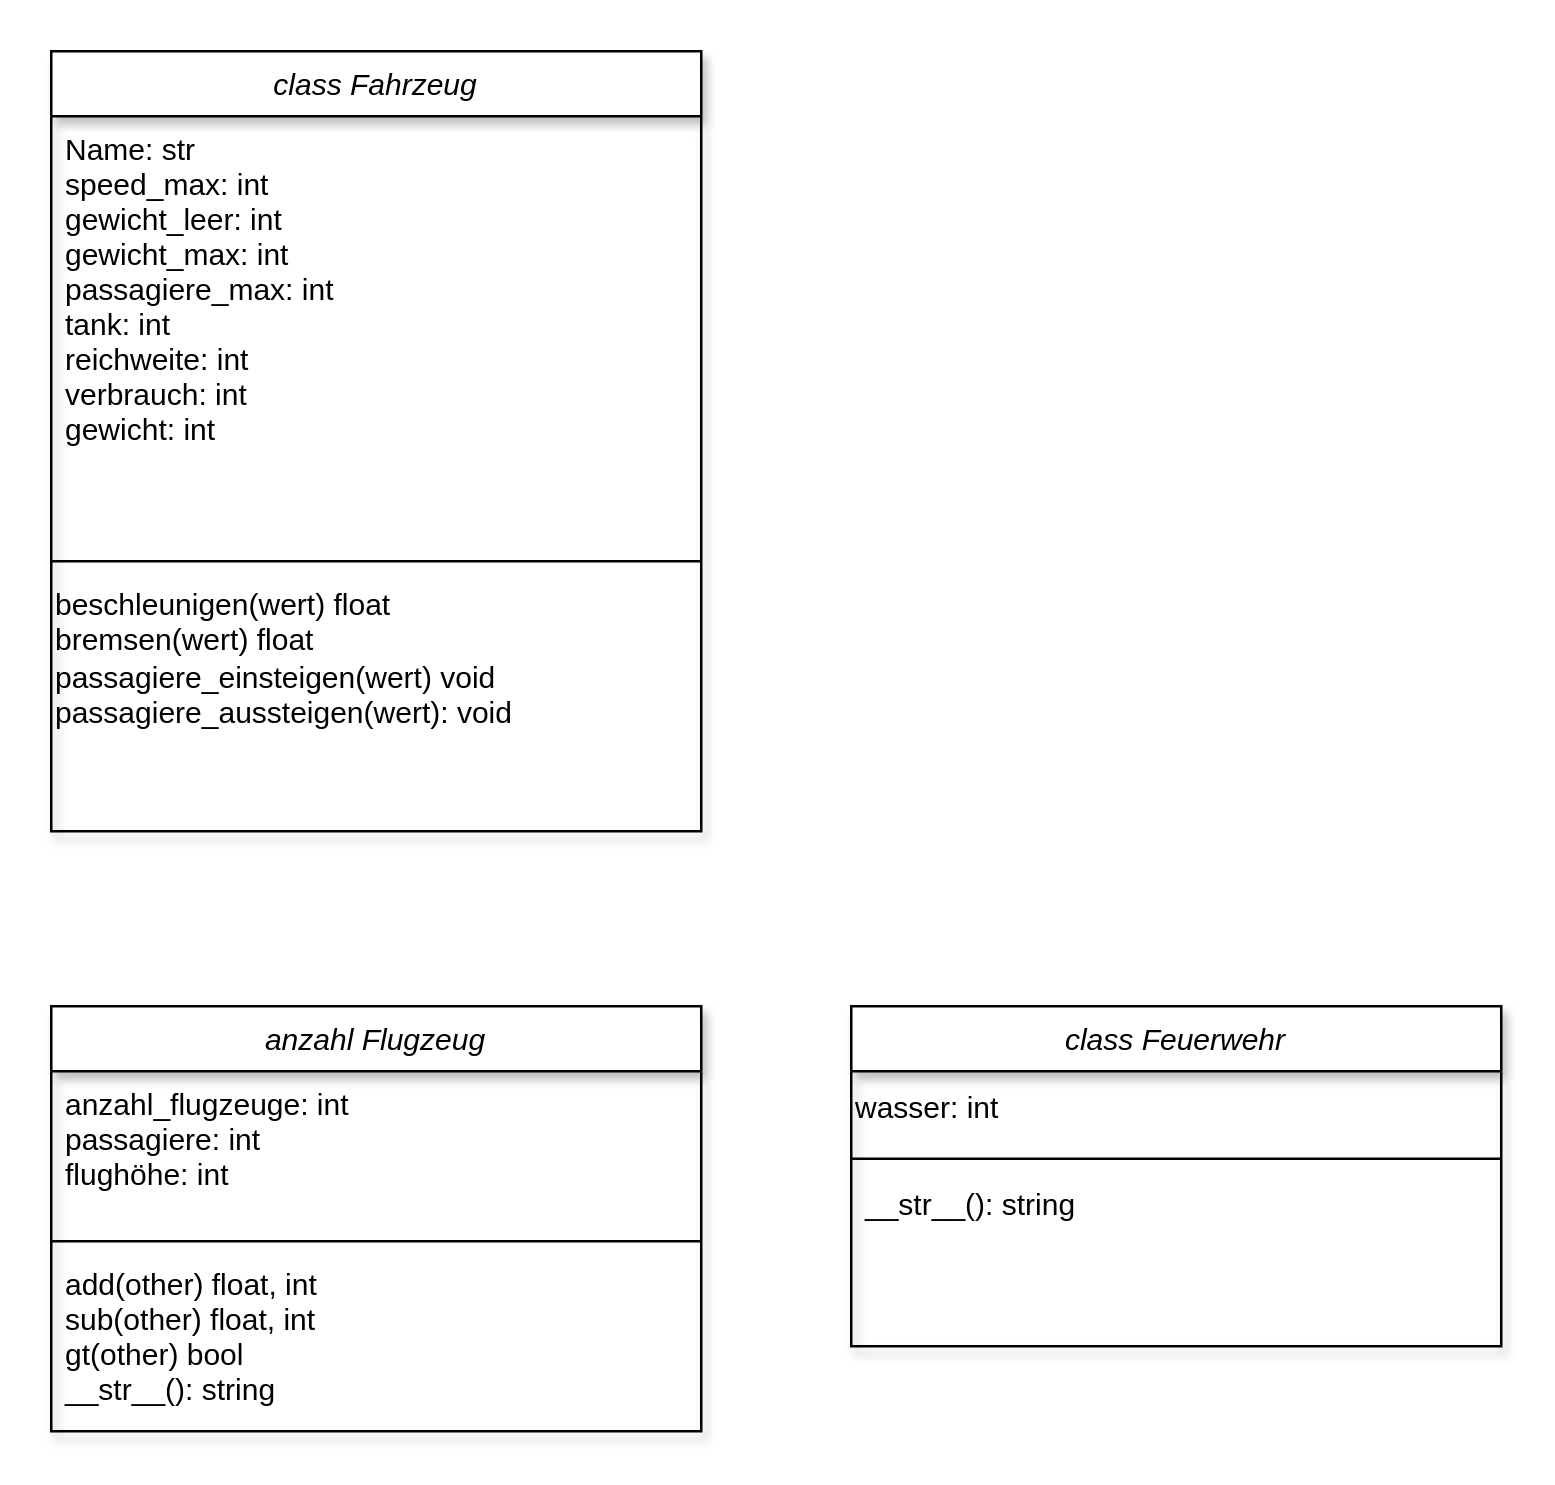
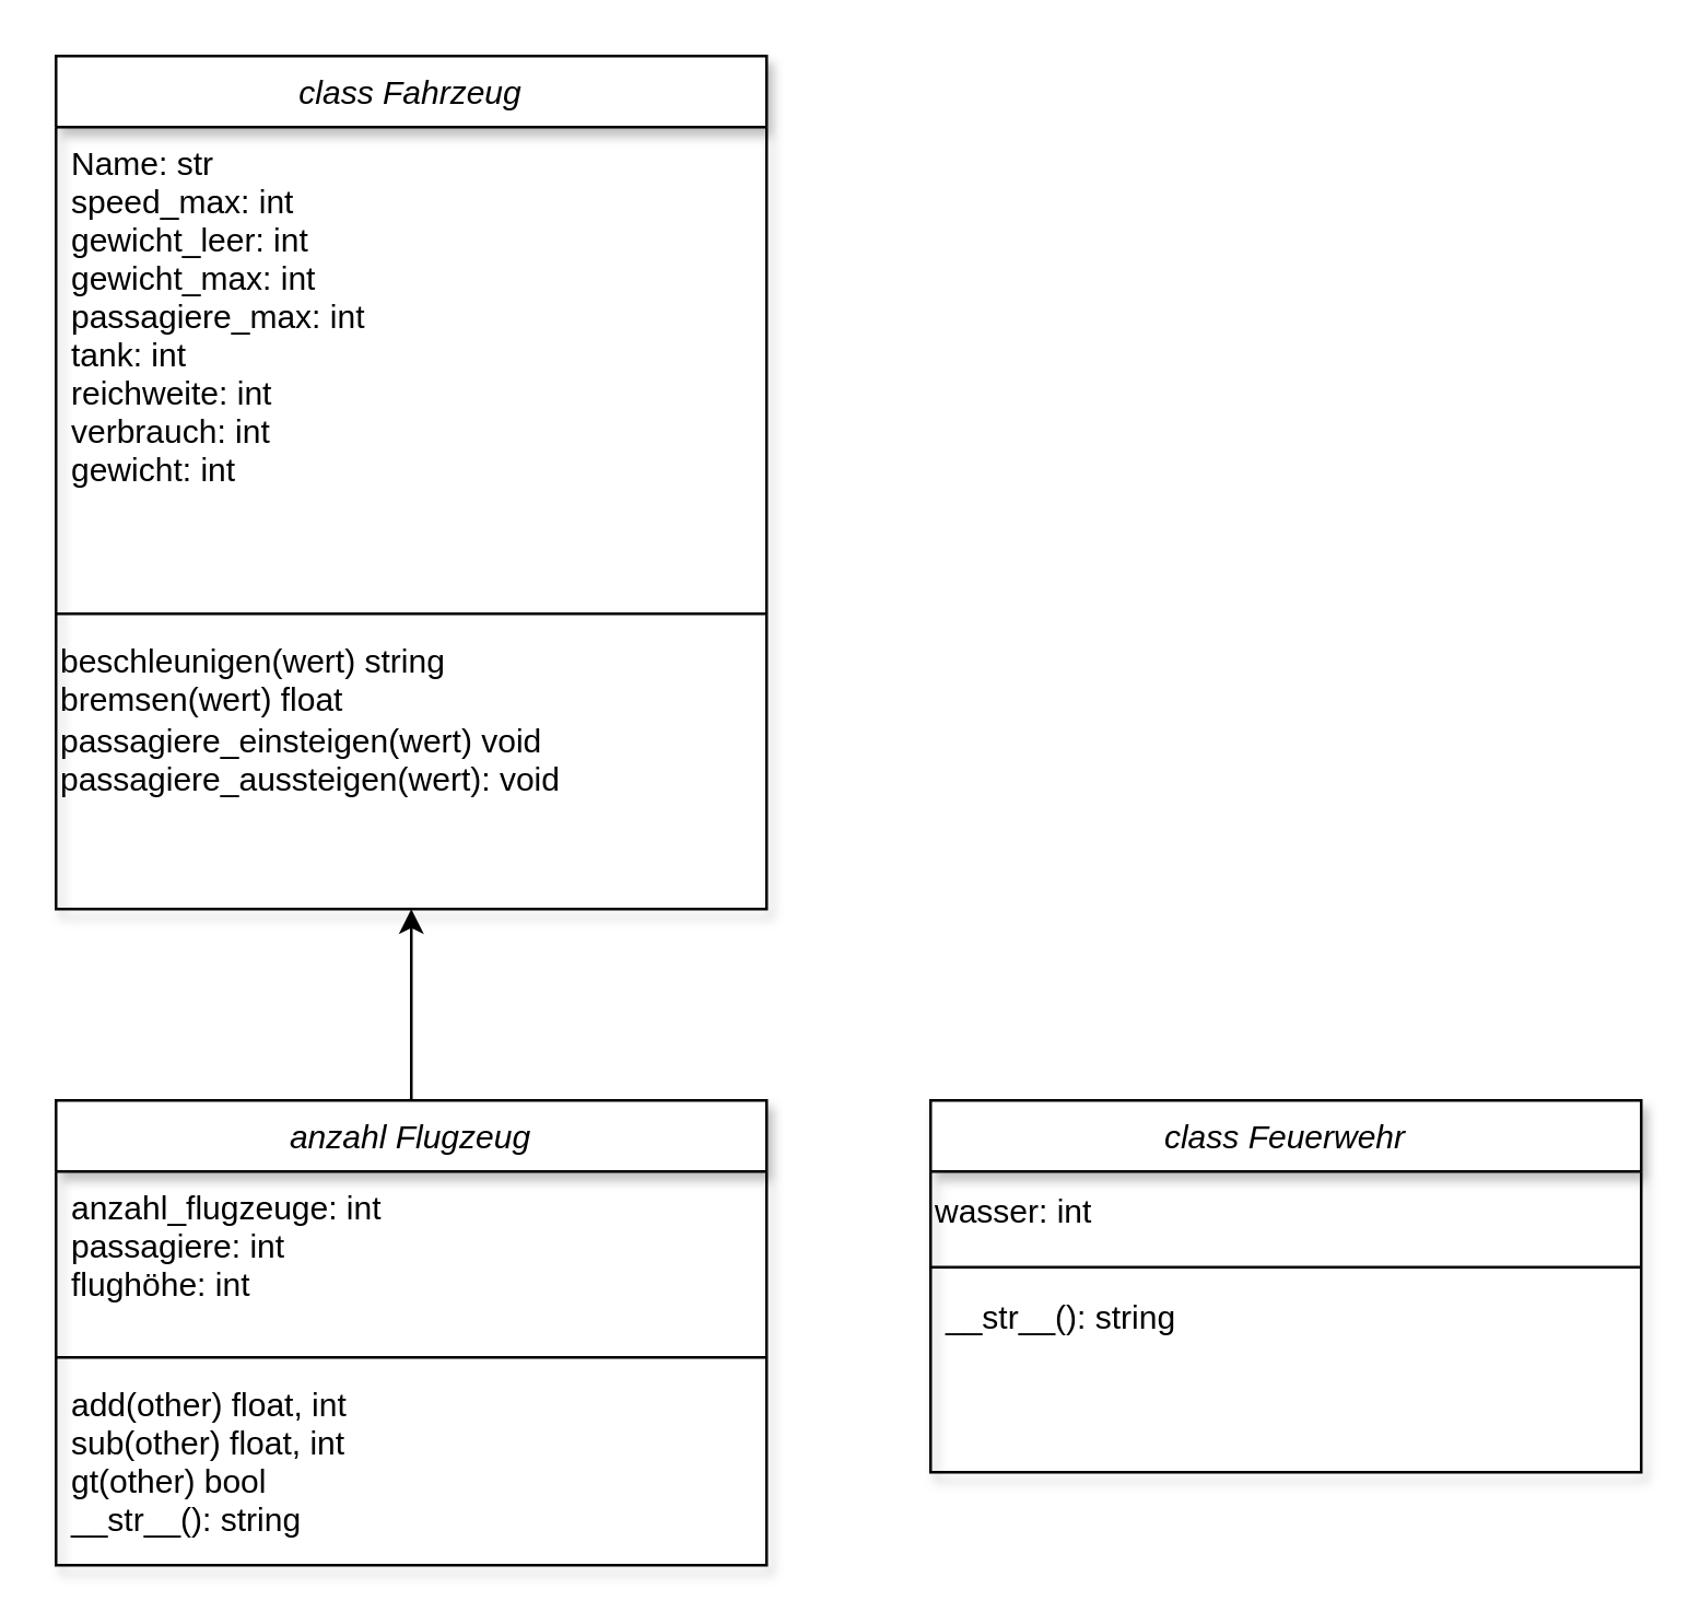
- <mxCell id="10" value="&lt;span style=&quot;&quot;&gt;beschleunigen(wert) float&lt;/span&gt;&lt;br style=&quot;padding: 0px; margin: 0px;&quot;&gt;&lt;span style=&quot;&quot;&gt;bremsen(wert) float&lt;/span&gt;&lt;br style=&quot;padding: 0px; margin: 0px;&quot;&gt;&lt;span style=&quot;&quot;&gt;passagiere_einsteigen(wert) void&lt;/span&gt;&lt;br style=&quot;padding: 0px; margin: 0px;&quot;&gt;&lt;span style=&quot;&quot;&gt;passagiere_aussteigen(wert): void&lt;/span&gt;" style="text;html=1;align=left;verticalAlign=middle;resizable=0;points=[];autosize=1;strokeColor=none;fillColor=none;" parent="7" vertex="1"><mxGeometry y="208" width="260" height="70" as="geometry" /></mxCell>
+ <mxCell id="10" value="&lt;span style=&quot;&quot;&gt;beschleunigen(wert) string&lt;/span&gt;&lt;br style=&quot;padding: 0px; margin: 0px;&quot;&gt;&lt;span style=&quot;&quot;&gt;bremsen(wert) float&lt;/span&gt;&lt;br style=&quot;padding: 0px; margin: 0px;&quot;&gt;&lt;span style=&quot;&quot;&gt;passagiere_einsteigen(wert) void&lt;/span&gt;&lt;br style=&quot;padding: 0px; margin: 0px;&quot;&gt;&lt;span style=&quot;&quot;&gt;passagiere_aussteigen(wert): void&lt;/span&gt;" style="text;html=1;align=left;verticalAlign=middle;resizable=0;points=[];autosize=1;strokeColor=none;fillColor=none;" parent="7" vertex="1"><mxGeometry y="208" width="260" height="70" as="geometry" /></mxCell>
+ <mxCell id="2" value="" style="edgeStyle=none;html=1;entryX=0.5;entryY=1;entryDx=0;entryDy=0;" parent="1" source="3" target="7" edge="1"><mxGeometry relative="1" as="geometry"><mxPoint x="150" y="350" as="targetPoint" /></mxGeometry></mxCell>
